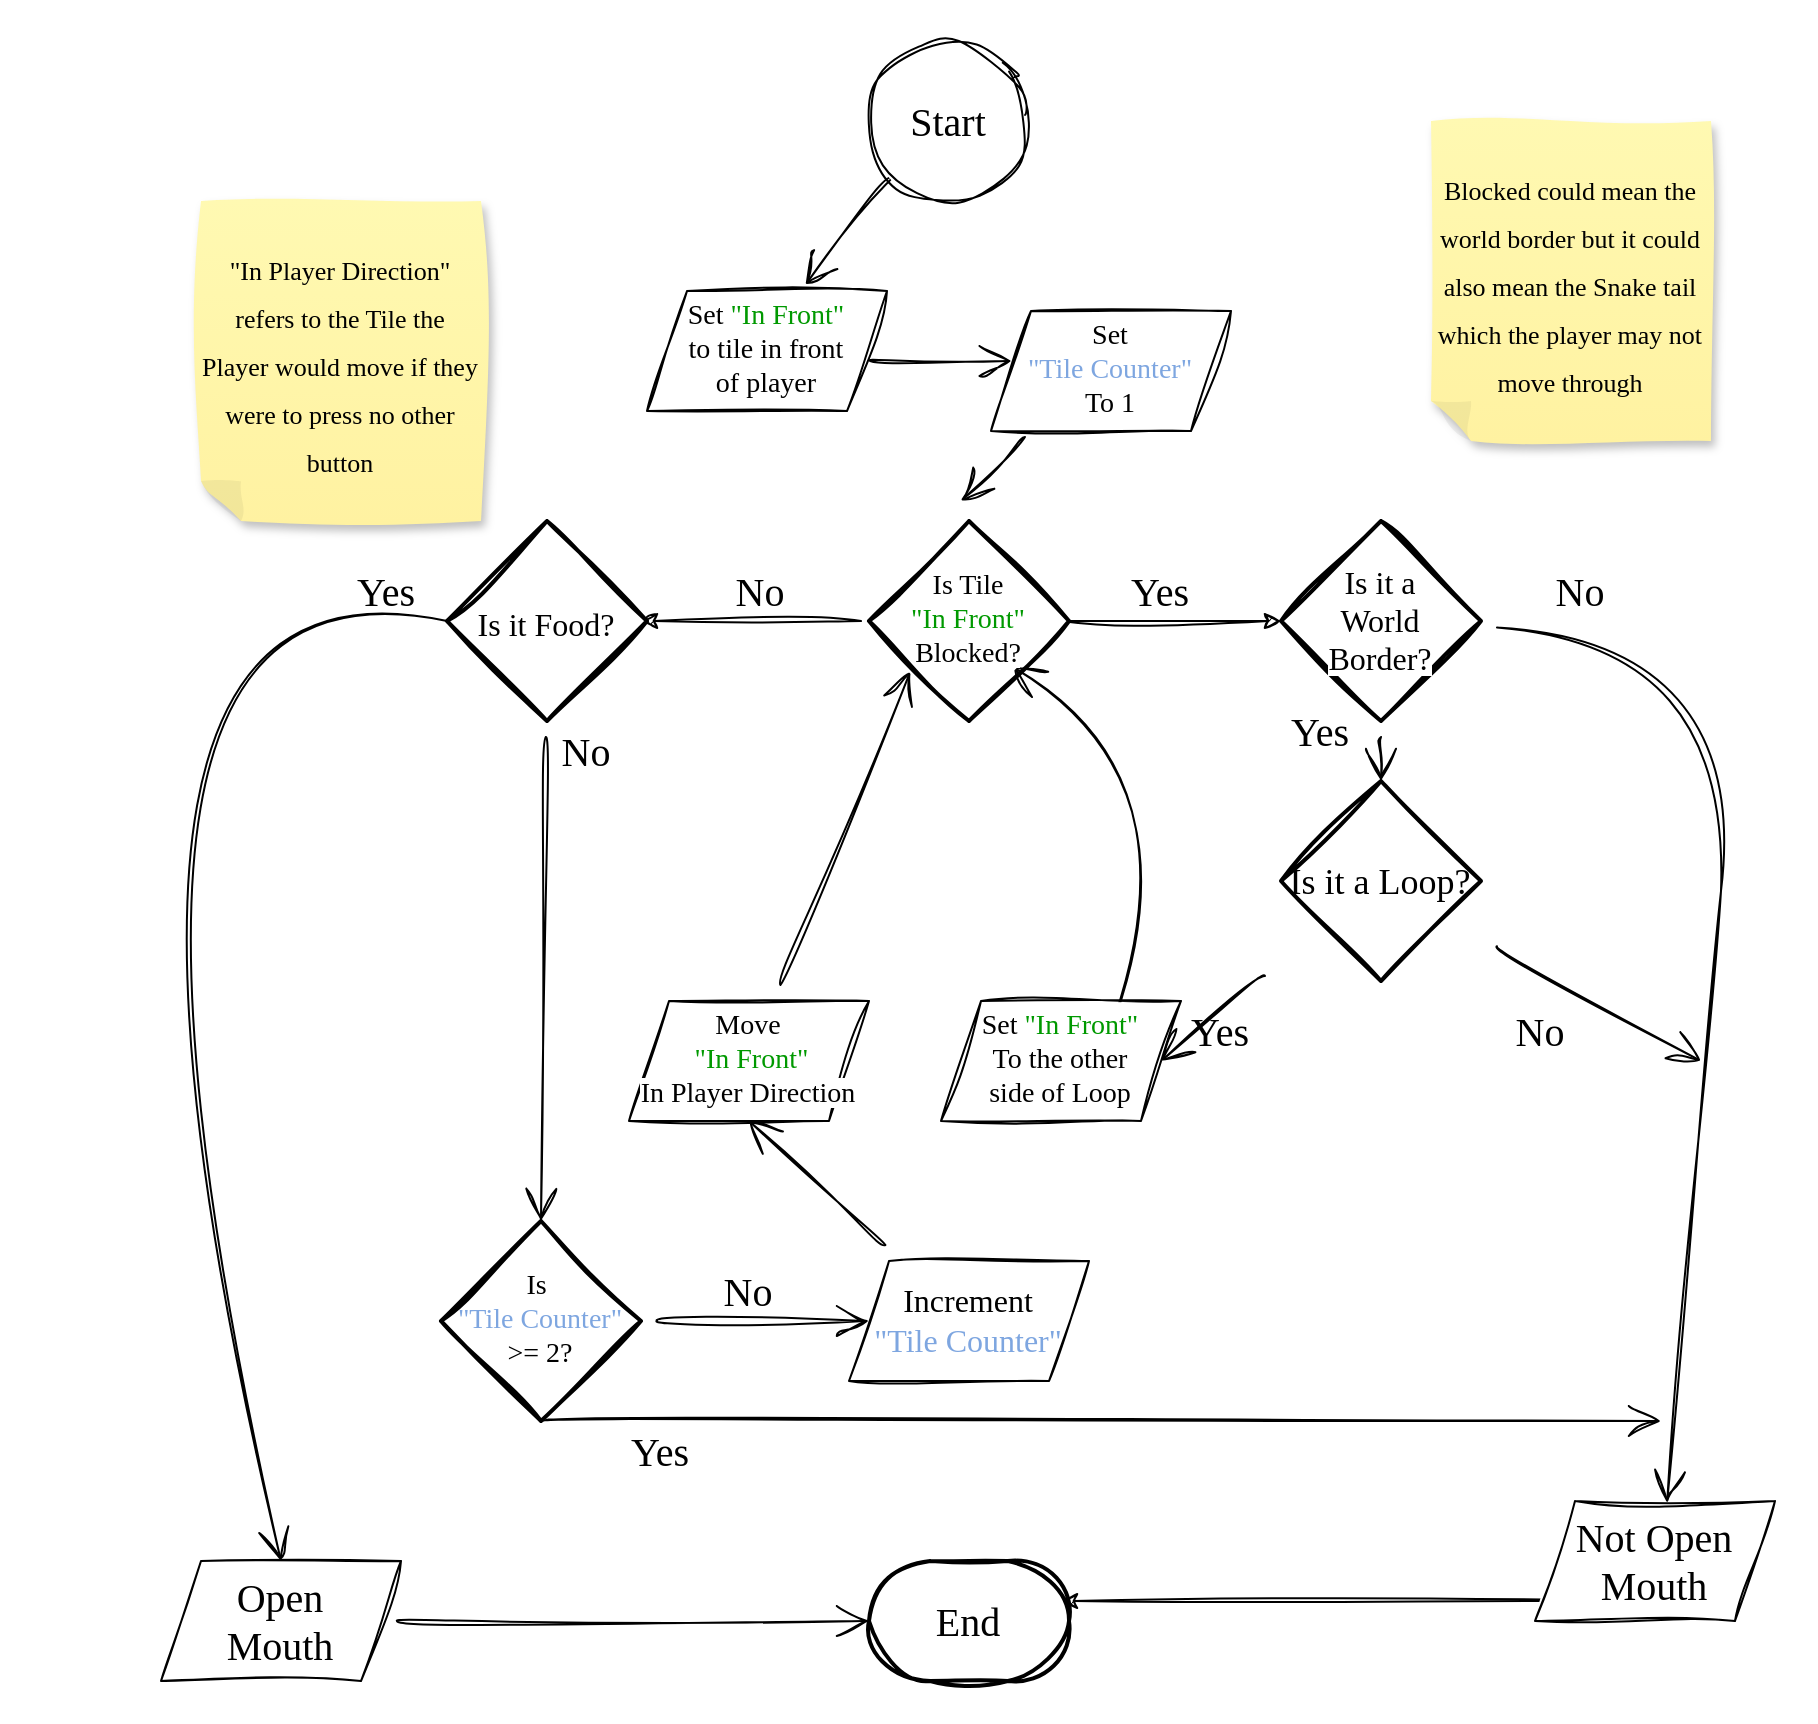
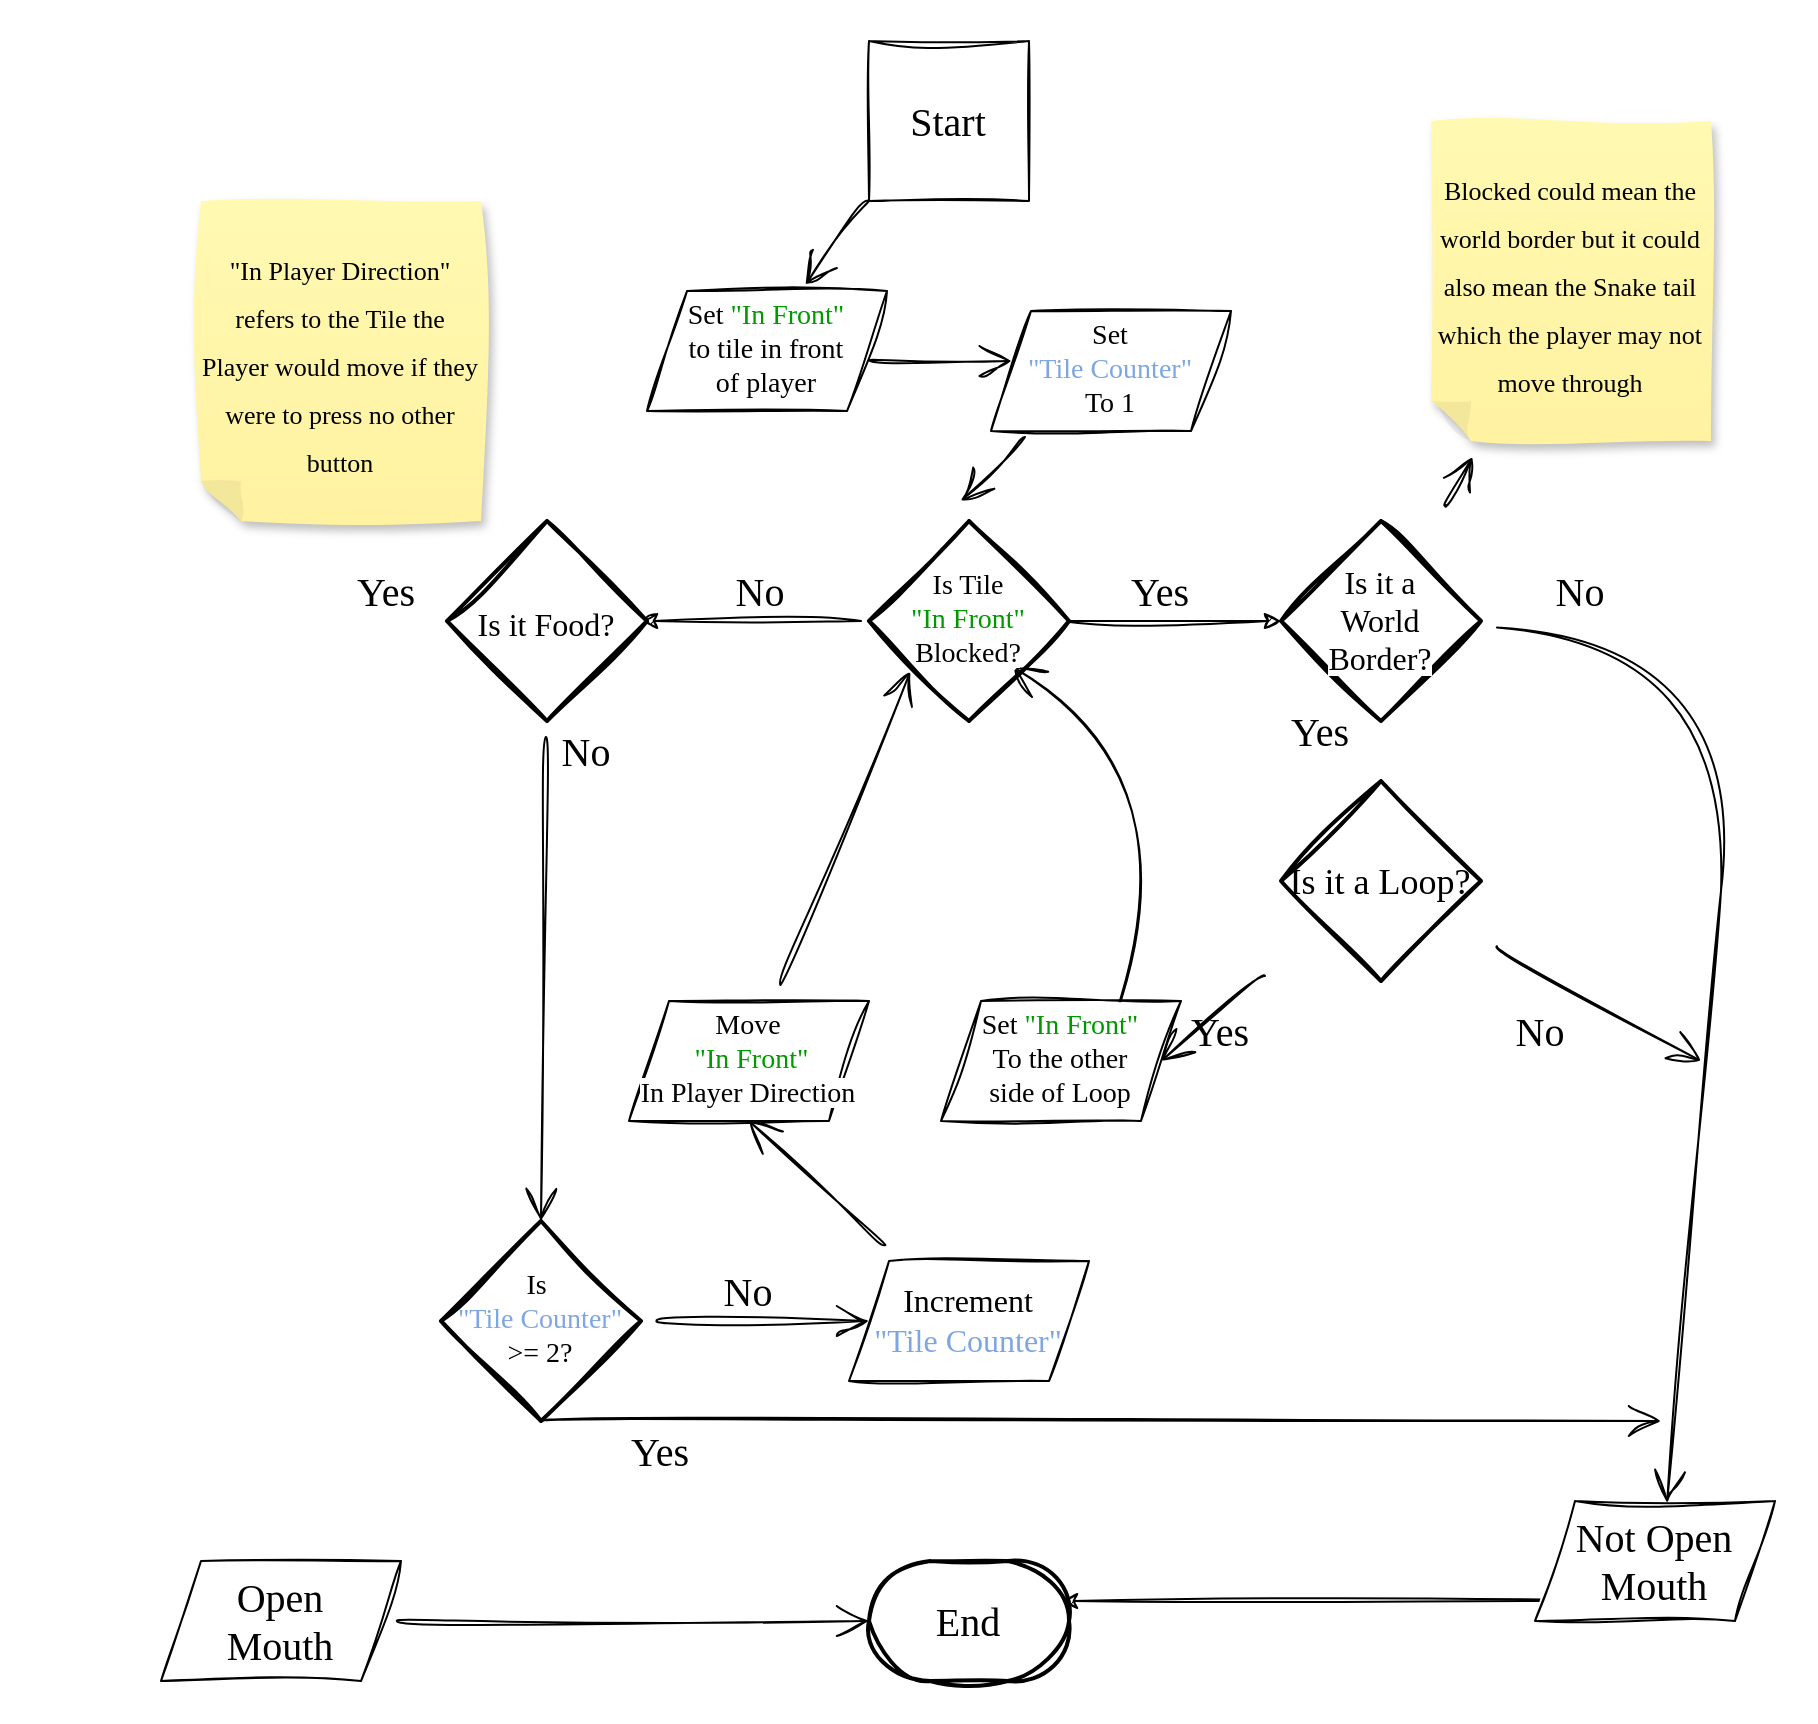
- <mxCell id="31" value="Start" style="ellipse;whiteSpace=wrap;html=1;sketch=1;hachureGap=4;jiggle=2;curveFitting=1;fontFamily=Architects Daughter;fontSource=https%3A%2F%2Ffonts.googleapis.com%2Fcss%3Ffamily%3DArchitects%2BDaughter;fontSize=20;" vertex="1" parent="1"><mxGeometry x="434" y="20" width="80" height="80" as="geometry" /></mxCell>
+ <mxCell id="31" value="Start" style="whiteSpace=wrap;html=1;sketch=1;hachureGap=4;jiggle=2;curveFitting=1;fontFamily=Architects Daughter;fontSource=https%3A%2F%2Ffonts.googleapis.com%2Fcss%3Ffamily%3DArchitects%2BDaughter;fontSize=20;rounded=0;" vertex="1" parent="1"><mxGeometry x="434" y="20" width="80" height="80" as="geometry" /></mxCell>
- <mxCell id="37" style="edgeStyle=none;curved=1;rounded=0;sketch=1;hachureGap=4;jiggle=2;curveFitting=1;orthogonalLoop=1;jettySize=auto;html=1;entryX=0.5;entryY=0;entryDx=0;entryDy=0;entryPerimeter=0;fontFamily=Architects Daughter;fontSource=https%3A%2F%2Ffonts.googleapis.com%2Fcss%3Ffamily%3DArchitects%2BDaughter;fontSize=16;endArrow=open;startSize=14;endSize=14;sourcePerimeterSpacing=8;targetPerimeterSpacing=8;" edge="1" parent="1" source="38" target="35"><mxGeometry relative="1" as="geometry" /></mxCell>
+ <mxCell id="37" style="edgeStyle=none;curved=1;rounded=0;sketch=1;hachureGap=4;jiggle=2;curveFitting=1;orthogonalLoop=1;jettySize=auto;html=1;fontFamily=Architects Daughter;fontSource=https%3A%2F%2Ffonts.googleapis.com%2Fcss%3Ffamily%3DArchitects%2BDaughter;fontSize=16;endArrow=open;startSize=14;endSize=14;sourcePerimeterSpacing=8;targetPerimeterSpacing=8;" edge="1" parent="1" source="38" target="8"><mxGeometry relative="1" as="geometry" /></mxCell>
- <mxCell id="40" style="edgeStyle=none;curved=1;rounded=0;sketch=1;hachureGap=4;jiggle=2;curveFitting=1;orthogonalLoop=1;jettySize=auto;html=1;exitX=0;exitY=0.5;exitDx=0;exitDy=0;exitPerimeter=0;entryX=0.5;entryY=0;entryDx=0;entryDy=0;fontFamily=Architects Daughter;fontSource=https%3A%2F%2Ffonts.googleapis.com%2Fcss%3Ffamily%3DArchitects%2BDaughter;fontSize=16;endArrow=open;startSize=14;endSize=14;sourcePerimeterSpacing=8;targetPerimeterSpacing=8;" edge="1" parent="1" source="42" target="28"><mxGeometry relative="1" as="geometry"><Array as="points"><mxPoint x="20" y="260" /></Array></mxGeometry></mxCell>
